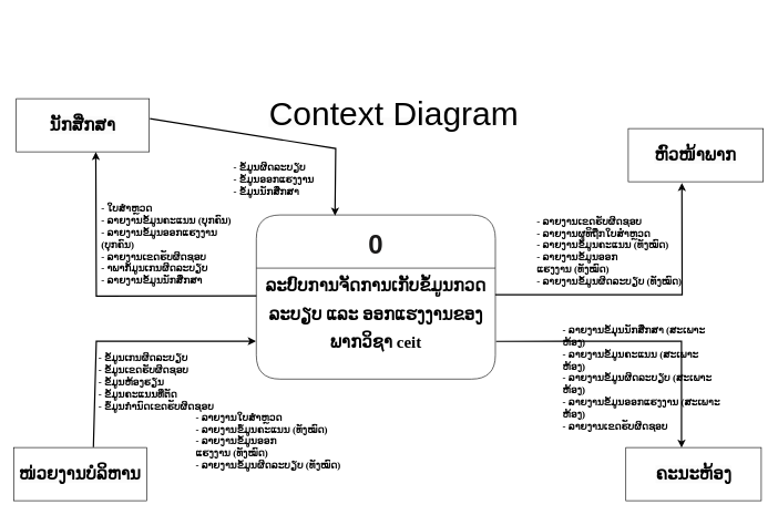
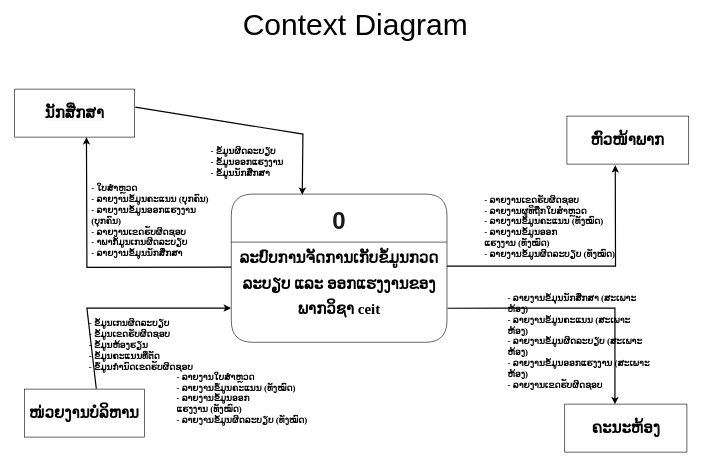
- <mxCell id="2" value="&lt;span style=&quot;color: rgb(0, 0, 0); background-color: rgb(251, 251, 251);&quot;&gt;&lt;font style=&quot;font-size: 50px;&quot;&gt;Context Diagram&lt;/font&gt;&lt;/span&gt;" style="text;html=1;strokeColor=none;fillColor=none;align=center;verticalAlign=middle;whiteSpace=wrap;rounded=0;sketch=0;" parent="1" vertex="1"><mxGeometry x="317.36" y="150" width="550" height="40" as="geometry" /></mxCell>
+ <mxCell id="2" value="&lt;span style=&quot;color: rgb(0, 0, 0); background-color: rgb(251, 251, 251);&quot;&gt;&lt;font style=&quot;font-size: 50px;&quot;&gt;Context Diagram&lt;/font&gt;&lt;/span&gt;" style="text;html=1;strokeColor=none;fillColor=none;align=center;verticalAlign=middle;whiteSpace=wrap;rounded=0;sketch=0;" parent="1" vertex="1"><mxGeometry x="317.36" y="20" width="550" height="40" as="geometry" /></mxCell>
- <mxCell id="14" value="&lt;h2&gt;&lt;span style=&quot;color: rgb(0, 0, 0); background-color: rgb(251, 251, 251);&quot;&gt;&lt;font face=&quot;Phetsarath OT&quot; style=&quot;font-size: 25px;&quot;&gt;ໜ່ວຍງານບໍລິຫານ&lt;/font&gt;&lt;/span&gt;&lt;br&gt;&lt;/h2&gt;" style="rounded=0;whiteSpace=wrap;html=1;sketch=0;strokeColor=#000000;fillColor=#FFFFFF;gradientColor=none;container=0;" parent="1" vertex="1"><mxGeometry x="20" y="673" width="200" height="80" as="geometry" /></mxCell>
+ <mxCell id="14" value="&lt;h2&gt;&lt;span style=&quot;color: rgb(0, 0, 0); background-color: rgb(251, 251, 251);&quot;&gt;&lt;font face=&quot;Phetsarath OT&quot; style=&quot;font-size: 25px;&quot;&gt;ໜ່ວຍງານບໍລິຫານ&lt;/font&gt;&lt;/span&gt;&lt;br&gt;&lt;/h2&gt;" style="rounded=0;whiteSpace=wrap;html=1;sketch=0;strokeColor=#000000;fillColor=#FFFFFF;gradientColor=none;container=0;" parent="1" vertex="1"><mxGeometry x="40" y="648" width="200" height="80" as="geometry" /></mxCell>
